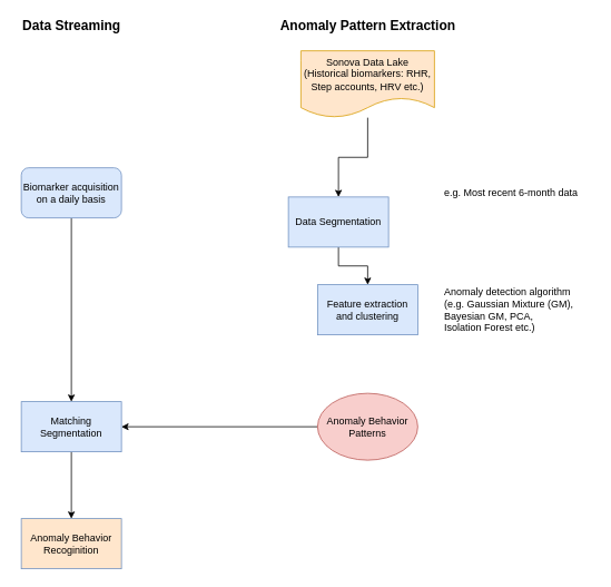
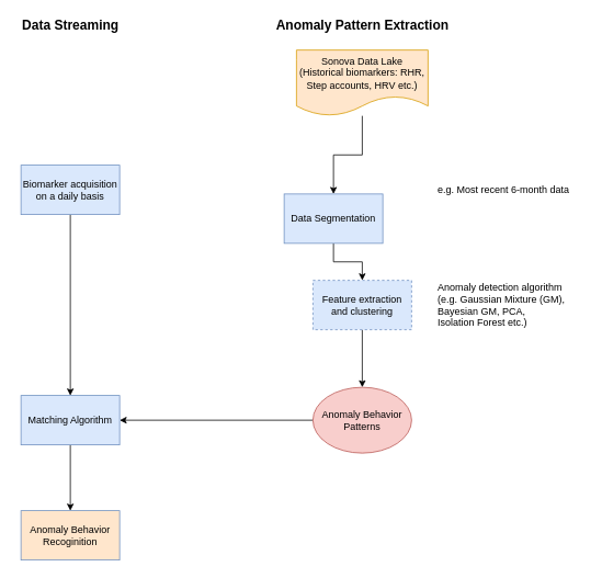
- <mxCell id="15" value="Biomarker acquisition on a daily basis" style="whiteSpace=wrap;html=1;strokeColor=#6c8ebf;fillColor=#dae8fc;rounded=1;" vertex="1" parent="1"><mxGeometry x="25" y="200" width="120" height="60" as="geometry" /></mxCell>
+ <mxCell id="15" value="Biomarker acquisition on a daily basis" style="whiteSpace=wrap;html=1;strokeColor=#6c8ebf;fillColor=#dae8fc;" vertex="1" parent="1"><mxGeometry x="25" y="200" width="120" height="60" as="geometry" /></mxCell>
- <mxCell id="8" value="Feature extraction and clustering" style="whiteSpace=wrap;html=1;fillColor=#dae8fc;strokeColor=#6c8ebf;" vertex="1" parent="1"><mxGeometry x="380" y="340" width="120" height="60" as="geometry" /></mxCell>
+ <mxCell id="8" value="Feature extraction and clustering" style="whiteSpace=wrap;html=1;fillColor=#dae8fc;strokeColor=#6c8ebf;dashed=1;" vertex="1" parent="1"><mxGeometry x="380" y="340" width="120" height="60" as="geometry" /></mxCell>
+ <mxCell id="7" value="" style="edgeStyle=orthogonalEdgeStyle;rounded=0;orthogonalLoop=1;jettySize=auto;html=1;" edge="1" parent="1" source="8" target="10"><mxGeometry relative="1" as="geometry" /></mxCell>
- <mxCell id="17" value="Matching Segmentation" style="whiteSpace=wrap;html=1;strokeColor=#6c8ebf;fillColor=#dae8fc;" vertex="1" parent="1"><mxGeometry x="25" y="480" width="120" height="60" as="geometry" /></mxCell>
+ <mxCell id="17" value="Matching Algorithm" style="whiteSpace=wrap;html=1;strokeColor=#6c8ebf;fillColor=#dae8fc;" vertex="1" parent="1"><mxGeometry x="25" y="480" width="120" height="60" as="geometry" /></mxCell>
